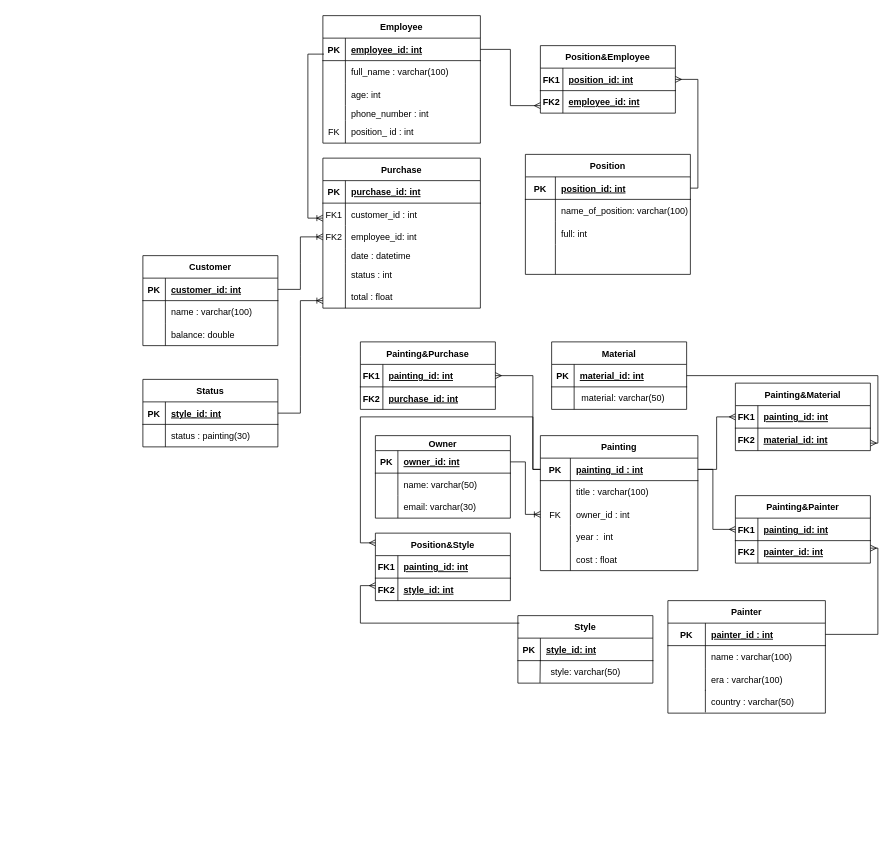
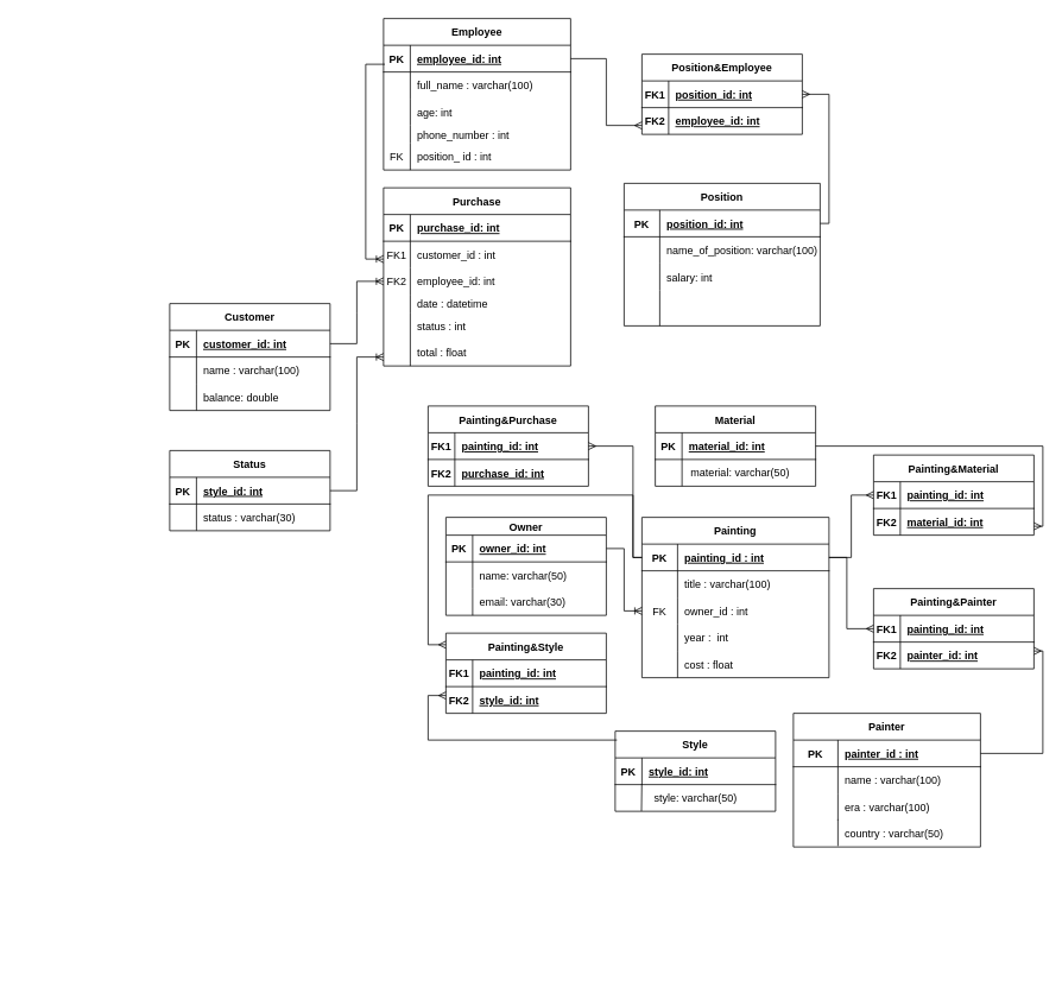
- <mxCell id="73" value="full: int" style="shape=partialRectangle;connectable=0;fillColor=none;top=0;left=0;bottom=0;right=0;align=left;spacingLeft=6;overflow=hidden;" parent="71" vertex="1"><mxGeometry x="40" width="180" height="30" as="geometry"><mxRectangle width="180" height="30" as="alternateBounds" /></mxGeometry></mxCell>
+ <mxCell id="73" value="salary: int" style="shape=partialRectangle;connectable=0;fillColor=none;top=0;left=0;bottom=0;right=0;align=left;spacingLeft=6;overflow=hidden;" parent="71" vertex="1"><mxGeometry x="40" width="180" height="30" as="geometry"><mxRectangle width="180" height="30" as="alternateBounds" /></mxGeometry></mxCell>
- <mxCell id="120" value="status : painting(30)" style="shape=partialRectangle;connectable=0;fillColor=none;top=0;left=0;bottom=0;right=0;align=left;spacingLeft=6;overflow=hidden;" vertex="1" parent="1"><mxGeometry x="220" y="565" width="180" height="30" as="geometry"><mxRectangle width="180" height="30" as="alternateBounds" /></mxGeometry></mxCell>
+ <mxCell id="120" value="status : varchar(30)" style="shape=partialRectangle;connectable=0;fillColor=none;top=0;left=0;bottom=0;right=0;align=left;spacingLeft=6;overflow=hidden;" vertex="1" parent="1"><mxGeometry x="220" y="565" width="180" height="30" as="geometry"><mxRectangle width="180" height="30" as="alternateBounds" /></mxGeometry></mxCell>
- <mxCell id="151" value="Position&amp;Style" style="shape=table;startSize=30;container=1;collapsible=1;childLayout=tableLayout;fixedRows=1;rowLines=0;fontStyle=1;align=center;resizeLast=1;" vertex="1" parent="1"><mxGeometry x="500" y="710" width="180" height="90" as="geometry" /></mxCell>
+ <mxCell id="151" value="Painting&amp;Style" style="shape=table;startSize=30;container=1;collapsible=1;childLayout=tableLayout;fixedRows=1;rowLines=0;fontStyle=1;align=center;resizeLast=1;" vertex="1" parent="1"><mxGeometry x="500" y="710" width="180" height="90" as="geometry" /></mxCell>
